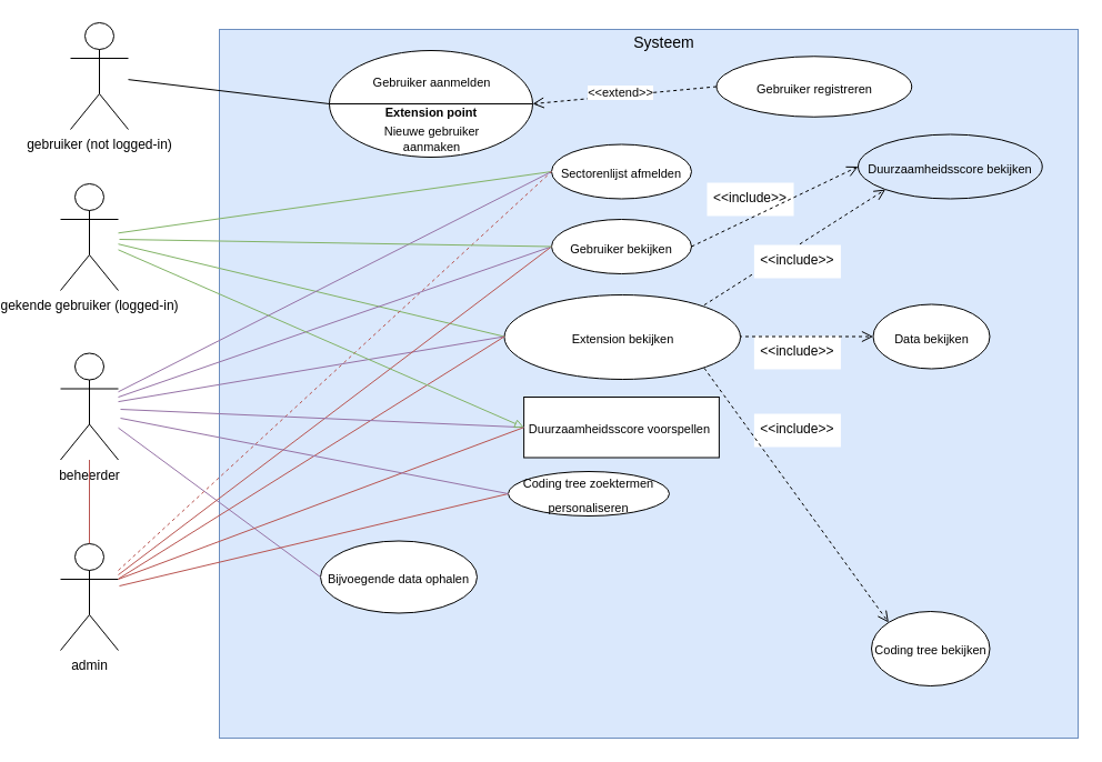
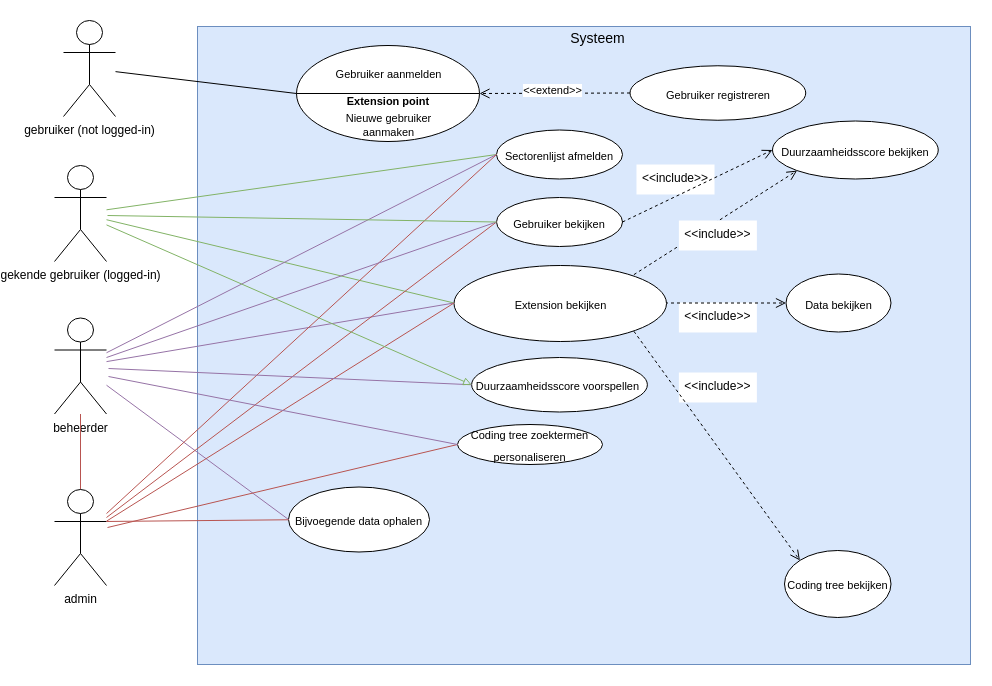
- <mxCell id="19" value="&lt;font style=&quot;font-size: 11px;&quot;&gt;Gebruiker registreren&lt;br&gt;&lt;/font&gt;" style="ellipse;whiteSpace=wrap;html=1;fontSize=18;fillColor=default;" parent="4" vertex="1"><mxGeometry x="447.5" y="24.25" width="175.75" height="54.5" as="geometry" /></mxCell>
+ <mxCell id="19" value="&lt;font style=&quot;font-size: 11px;&quot;&gt;Gebruiker registreren&lt;br&gt;&lt;/font&gt;" style="ellipse;whiteSpace=wrap;html=1;fontSize=18;fillColor=default;" parent="4" vertex="1"><mxGeometry x="432.5" y="39.25" width="175.75" height="54.5" as="geometry" /></mxCell>
- <mxCell id="8" value="&lt;font style=&quot;font-size: 11px;&quot;&gt;Duurzaamheidsscore bekijken&lt;br&gt;&lt;/font&gt;" style="ellipse;whiteSpace=wrap;html=1;fontSize=18;fillColor=#dae8fc;" parent="4" vertex="1"><mxGeometry x="575" y="94.5" width="165.75" height="58" as="geometry" /></mxCell>
+ <mxCell id="8" value="&lt;font style=&quot;font-size: 11px;&quot;&gt;Duurzaamheidsscore bekijken&lt;br&gt;&lt;/font&gt;" style="ellipse;whiteSpace=wrap;html=1;fontSize=18;" parent="4" vertex="1"><mxGeometry x="575" y="94.5" width="165.75" height="58" as="geometry" /></mxCell>
- <mxCell id="9" value="&lt;font style=&quot;font-size: 11px;&quot;&gt;Duurzaamheidsscore voorspellen&amp;nbsp;&lt;br&gt;&lt;/font&gt;" style="whiteSpace=wrap;html=1;fontSize=18;fillColor=default;rounded=0;" parent="4" vertex="1"><mxGeometry x="274.12" y="331" width="175.75" height="54.5" as="geometry" /></mxCell>
+ <mxCell id="9" value="&lt;font style=&quot;font-size: 11px;&quot;&gt;Duurzaamheidsscore voorspellen&amp;nbsp;&lt;br&gt;&lt;/font&gt;" style="ellipse;whiteSpace=wrap;html=1;fontSize=18;fillColor=default;" parent="4" vertex="1"><mxGeometry x="274.12" y="331" width="175.75" height="54.5" as="geometry" /></mxCell>
- <mxCell id="38" style="edgeStyle=none;rounded=0;orthogonalLoop=1;jettySize=auto;html=1;entryX=0;entryY=0.5;entryDx=0;entryDy=0;fontSize=11;endArrow=none;endFill=0;fillColor=#f8cecc;strokeColor=#b85450;dashed=1;" parent="1" source="41" target="7" edge="1"><mxGeometry relative="1" as="geometry" /></mxCell>
+ <mxCell id="38" style="edgeStyle=none;rounded=0;orthogonalLoop=1;jettySize=auto;html=1;entryX=0;entryY=0.5;entryDx=0;entryDy=0;fontSize=11;endArrow=none;endFill=0;fillColor=#f8cecc;strokeColor=#b85450;" parent="1" source="41" target="7" edge="1"><mxGeometry relative="1" as="geometry" /></mxCell>
- <mxCell id="45" style="edgeStyle=none;rounded=0;orthogonalLoop=1;jettySize=auto;html=1;fontSize=11;endArrow=none;endFill=0;fillColor=#f8cecc;strokeColor=#b85450;entryX=0;entryY=0.5;entryDx=0;entryDy=0;exitX=1;exitY=0.333;exitDx=0;exitDy=0;exitPerimeter=0;" parent="1" source="41" target="9" edge="1"><mxGeometry relative="1" as="geometry"><mxPoint x="429.5" y="312.5" as="targetPoint" /><mxPoint x="82" y="530.676" as="sourcePoint" /></mxGeometry></mxCell>
+ <mxCell id="45" style="edgeStyle=none;rounded=0;orthogonalLoop=1;jettySize=auto;html=1;fontSize=11;endArrow=none;endFill=0;fillColor=#f8cecc;strokeColor=#b85450;exitX=1;exitY=0.333;exitDx=0;exitDy=0;exitPerimeter=0;" parent="1" source="41" target="10" edge="1"><mxGeometry relative="1" as="geometry"><mxPoint x="429.5" y="312.5" as="targetPoint" /><mxPoint x="82" y="530.676" as="sourcePoint" /></mxGeometry></mxCell>
